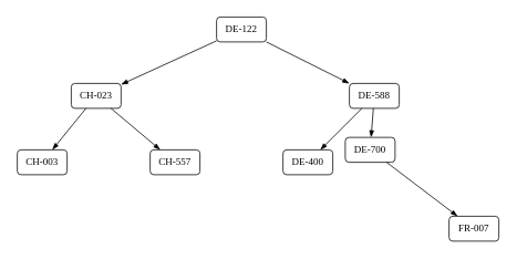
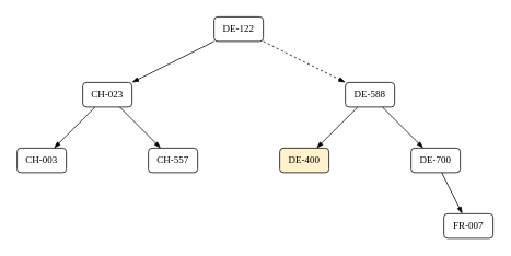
- <mxCell id="11" value="" style="endArrow=blockThin;html=1;fontFamily=Alegreya;fontSource=https%3A%2F%2Ffonts.googleapis.com%2Fcss%3Ffamily%3DAlegreya;endFill=1;" parent="1" source="2" target="4" edge="1"><mxGeometry width="50" height="50" relative="1" as="geometry"><mxPoint x="400" y="90" as="sourcePoint" /><mxPoint x="310" y="145.385" as="targetPoint" /></mxGeometry></mxCell>
+ <mxCell id="11" value="" style="endArrow=blockThin;html=1;fontFamily=Alegreya;fontSource=https%3A%2F%2Ffonts.googleapis.com%2Fcss%3Ffamily%3DAlegreya;endFill=1;dashed=1;" parent="1" source="2" target="4" edge="1"><mxGeometry width="50" height="50" relative="1" as="geometry"><mxPoint x="400" y="90" as="sourcePoint" /><mxPoint x="310" y="145.385" as="targetPoint" /></mxGeometry></mxCell>
- <mxCell id="3" value="CH-023" style="rounded=1;fontFamily=Alegreya Sans;fontSource=https%3A%2F%2Ffonts.googleapis.com%2Fcss%3Ffamily%3DAlegreya%2BSans;whiteSpace=wrap;" parent="1" vertex="1"><mxGeometry x="85" y="100" width="60" height="30" as="geometry" /></mxCell>
+ <mxCell id="3" value="CH-023" style="rounded=1;fontFamily=Alegreya Sans;fontSource=https%3A%2F%2Ffonts.googleapis.com%2Fcss%3Ffamily%3DAlegreya%2BSans;whiteSpace=wrap;" parent="1" vertex="1"><mxGeometry x="100" y="100" width="60" height="30" as="geometry" /></mxCell>
- <mxCell id="8" value="DE-700" style="rounded=1;fontFamily=Alegreya Sans;fontSource=https%3A%2F%2Ffonts.googleapis.com%2Fcss%3Ffamily%3DAlegreya%2BSans;whiteSpace=wrap;" parent="1" vertex="1"><mxGeometry x="415" y="165" width="60" height="30" as="geometry" /></mxCell>
+ <mxCell id="8" value="DE-700" style="rounded=1;fontFamily=Alegreya Sans;fontSource=https%3A%2F%2Ffonts.googleapis.com%2Fcss%3Ffamily%3DAlegreya%2BSans;whiteSpace=wrap;" parent="1" vertex="1"><mxGeometry x="500" y="180" width="60" height="30" as="geometry" /></mxCell>
- <mxCell id="7" value="DE-400" style="rounded=1;fontFamily=Alegreya Sans;fontSource=https%3A%2F%2Ffonts.googleapis.com%2Fcss%3Ffamily%3DAlegreya%2BSans;whiteSpace=wrap;" parent="1" vertex="1"><mxGeometry x="340" y="180" width="60" height="30" as="geometry" /></mxCell>
+ <mxCell id="7" value="DE-400" style="rounded=1;fontFamily=Alegreya Sans;fontSource=https%3A%2F%2Ffonts.googleapis.com%2Fcss%3Ffamily%3DAlegreya%2BSans;whiteSpace=wrap;fillColor=#fff2cc;" parent="1" vertex="1"><mxGeometry x="340" y="180" width="60" height="30" as="geometry" /></mxCell>
